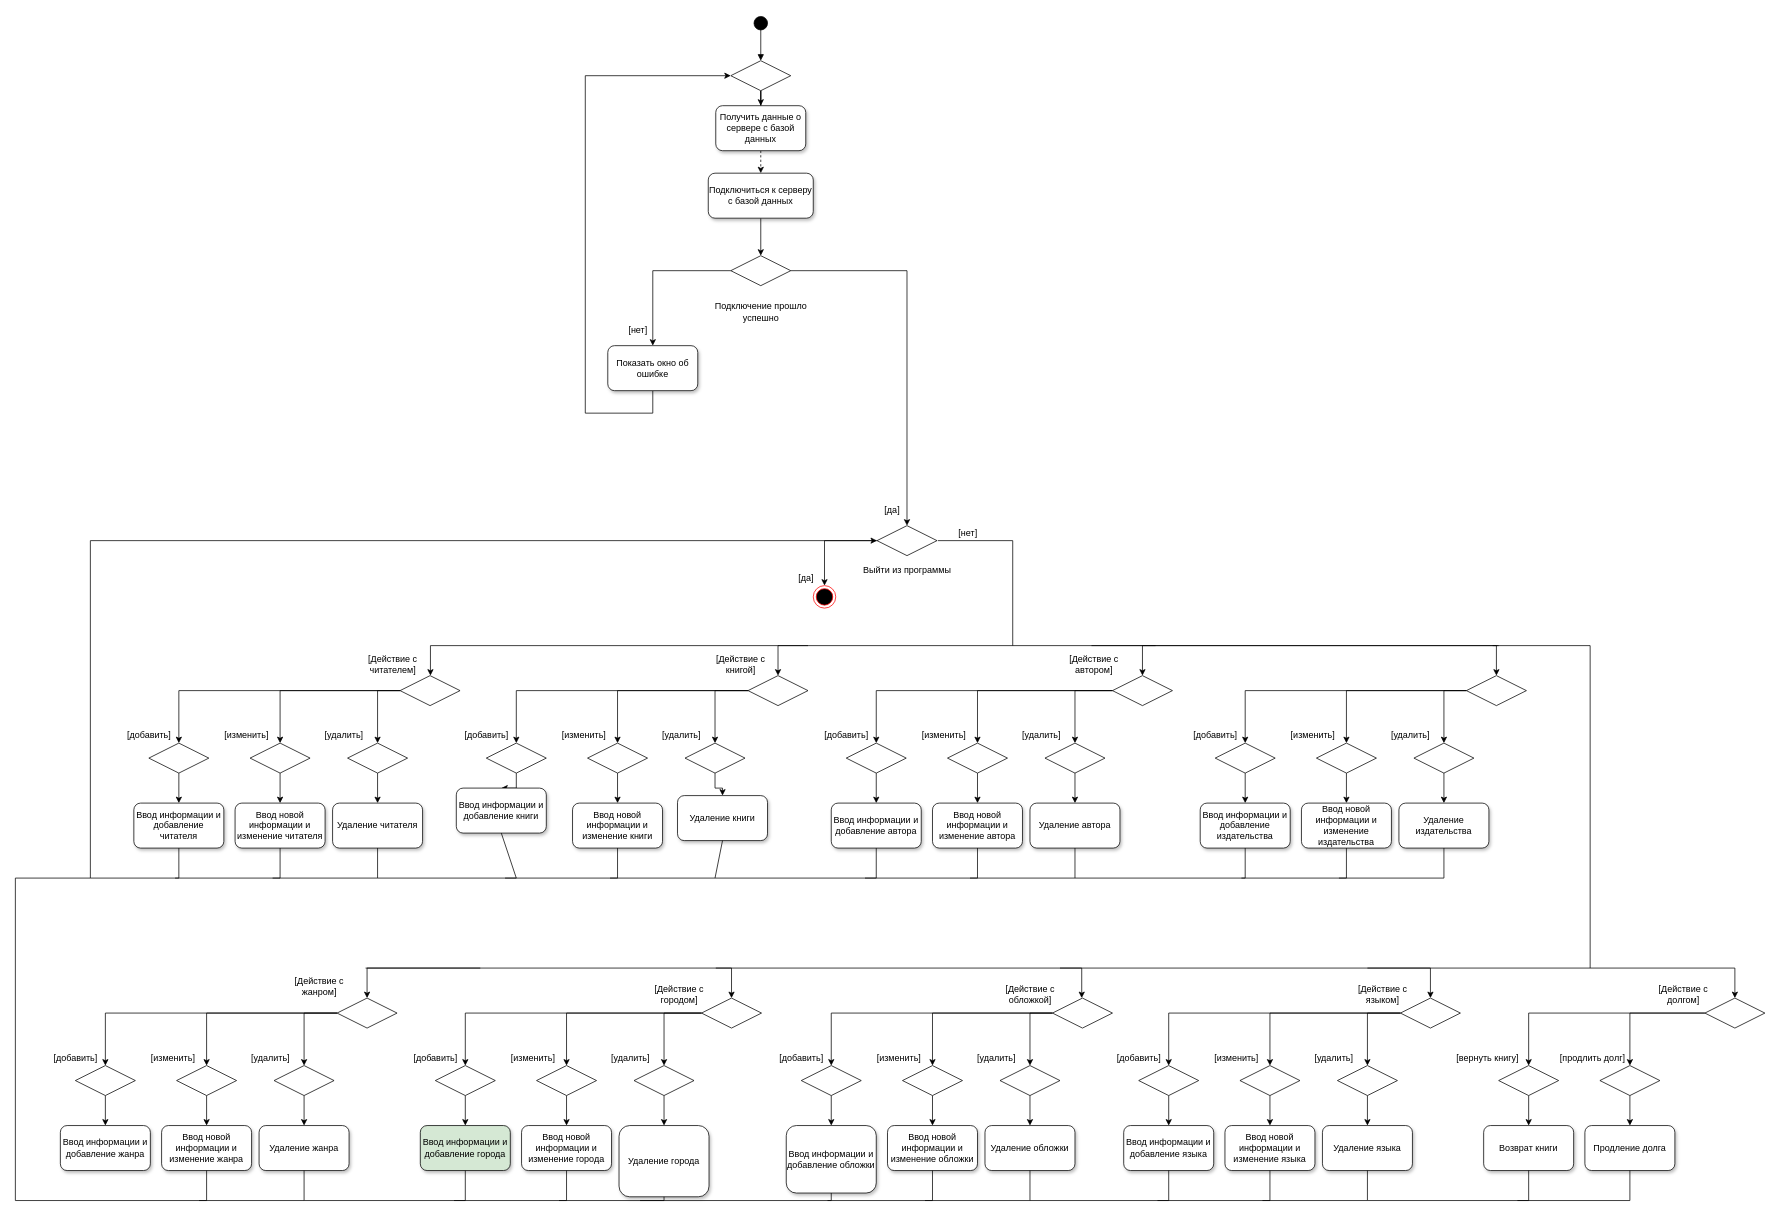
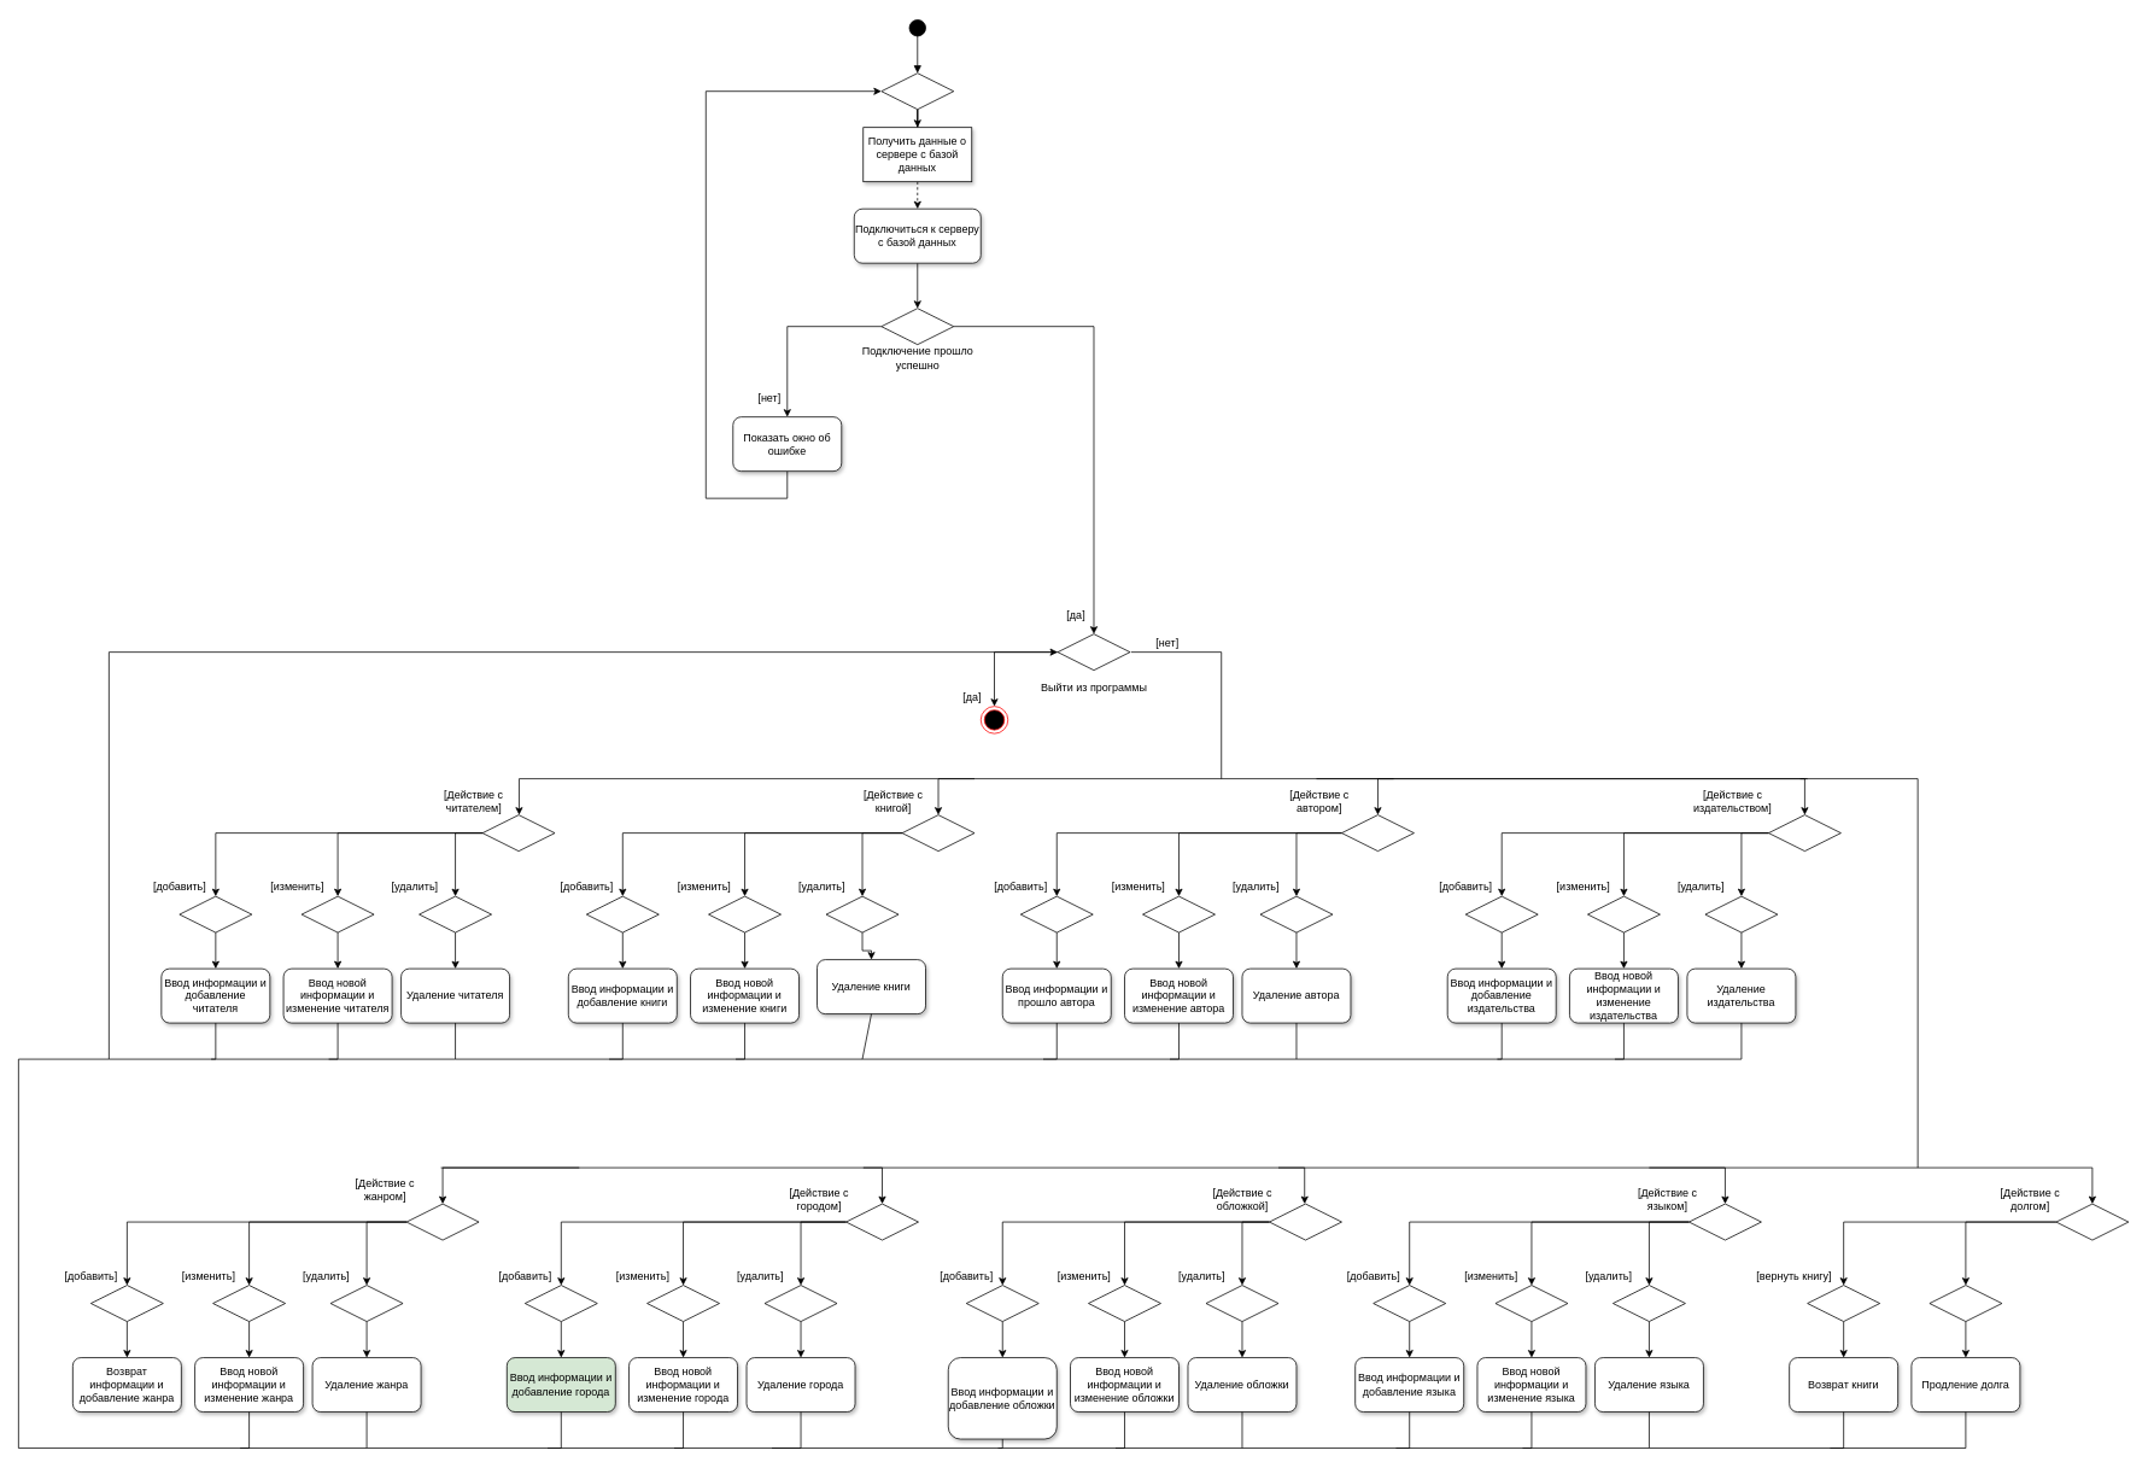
- <mxCell id="16" value="Получить данные о сервере с базой данных" style="rounded=1;whiteSpace=wrap;html=1;shadow=1;glass=0;comic=0;" vertex="1" parent="1"><mxGeometry x="954" y="140" width="120" height="60" as="geometry" /></mxCell>
+ <mxCell id="16" value="Получить данные о сервере с базой данных" style="whiteSpace=wrap;html=1;shadow=1;glass=0;comic=0;rounded=0;" vertex="1" parent="1"><mxGeometry x="954" y="140" width="120" height="60" as="geometry" /></mxCell>
- <mxCell id="9" value="Подключение прошло &lt;br&gt;успешно" style="text;html=1;align=center;verticalAlign=middle;resizable=0;points=[];autosize=1;" vertex="1" parent="1"><mxGeometry x="944" y="400" width="140" height="30" as="geometry" /></mxCell>
+ <mxCell id="9" value="Подключение прошло &lt;br&gt;успешно" style="text;html=1;align=center;verticalAlign=middle;resizable=0;points=[];autosize=1;" vertex="1" parent="1"><mxGeometry x="944" y="380" width="140" height="30" as="geometry" /></mxCell>
+ <mxCell id="38" value="[Действие с &lt;br&gt;издательством]" style="text;html=1;align=center;verticalAlign=middle;resizable=0;points=[];autosize=1;" vertex="1" parent="1"><mxGeometry x="1865" y="870" width="100" height="30" as="geometry" /></mxCell>
- <mxCell id="68" value="Ввод информации и добавление книги" style="rounded=1;whiteSpace=wrap;html=1;shadow=1;glass=0;comic=0;" vertex="1" parent="1"><mxGeometry x="608" y="1050" width="120" height="60" as="geometry" /></mxCell>
+ <mxCell id="68" value="Ввод информации и добавление книги" style="rounded=1;whiteSpace=wrap;html=1;shadow=1;glass=0;comic=0;" vertex="1" parent="1"><mxGeometry x="628" y="1070" width="120" height="60" as="geometry" /></mxCell>
- <mxCell id="83" value="Ввод информации и добавление автора" style="rounded=1;whiteSpace=wrap;html=1;shadow=1;glass=0;comic=0;" vertex="1" parent="1"><mxGeometry x="1108" y="1070" width="120" height="60" as="geometry" /></mxCell>
+ <mxCell id="83" value="Ввод информации и прошло автора" style="rounded=1;whiteSpace=wrap;html=1;shadow=1;glass=0;comic=0;" vertex="1" parent="1"><mxGeometry x="1108" y="1070" width="120" height="60" as="geometry" /></mxCell>
- <mxCell id="190" value="[продлить долг]" style="text;html=1;align=center;verticalAlign=middle;resizable=0;points=[];autosize=1;" vertex="1" parent="1"><mxGeometry x="2073" y="1400" width="100" height="20" as="geometry" /></mxCell>
- <mxCell id="124" value="Ввод информации и добавление жанра" style="rounded=1;whiteSpace=wrap;html=1;shadow=1;glass=0;comic=0;" vertex="1" parent="1"><mxGeometry x="80" y="1500" width="120" height="60" as="geometry" /></mxCell>
+ <mxCell id="124" value="Возврат информации и добавление жанра" style="rounded=1;whiteSpace=wrap;html=1;shadow=1;glass=0;comic=0;" vertex="1" parent="1"><mxGeometry x="80" y="1500" width="120" height="60" as="geometry" /></mxCell>
- <mxCell id="141" value="Удаление города" style="rounded=1;whiteSpace=wrap;html=1;shadow=1;glass=0;comic=0;" vertex="1" parent="1"><mxGeometry x="825" y="1500" width="120" height="95" as="geometry" /></mxCell>
+ <mxCell id="141" value="Удаление города" style="rounded=1;whiteSpace=wrap;html=1;shadow=1;glass=0;comic=0;" vertex="1" parent="1"><mxGeometry x="825" y="1500" width="120" height="60" as="geometry" /></mxCell>
